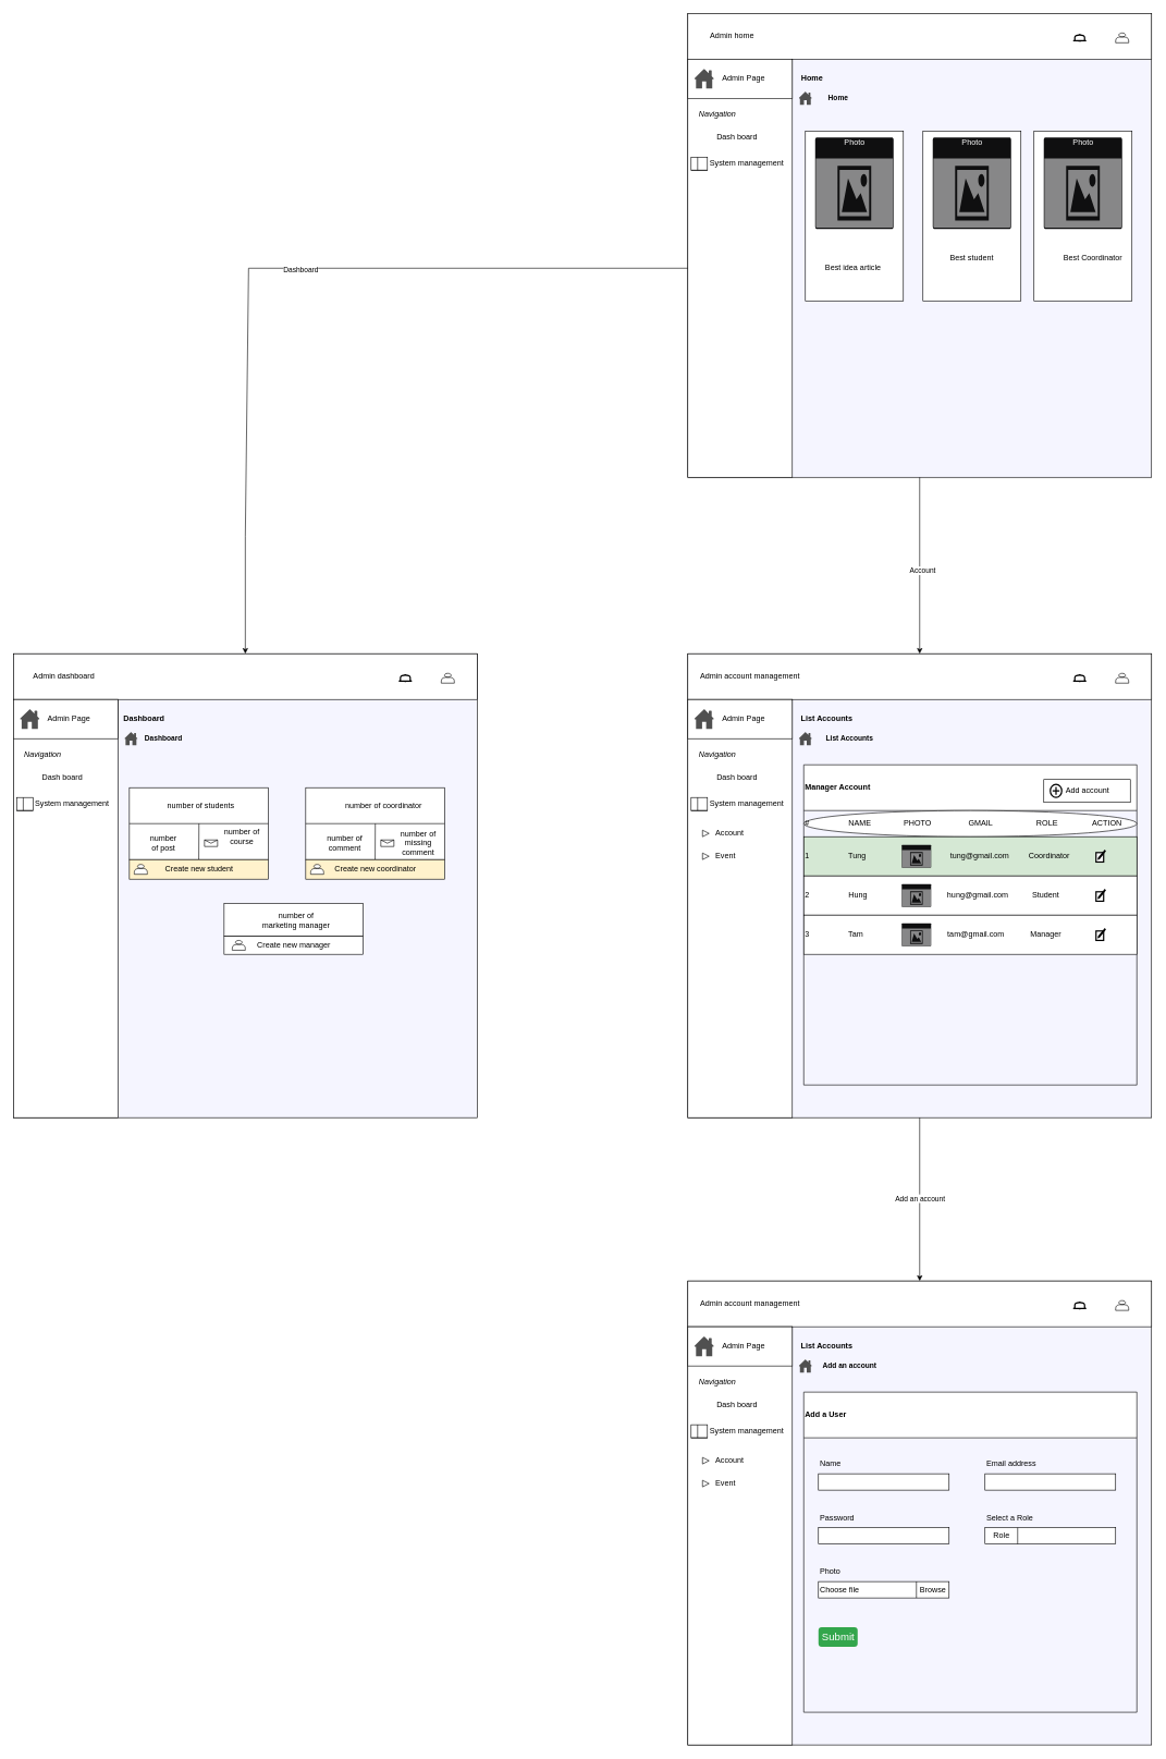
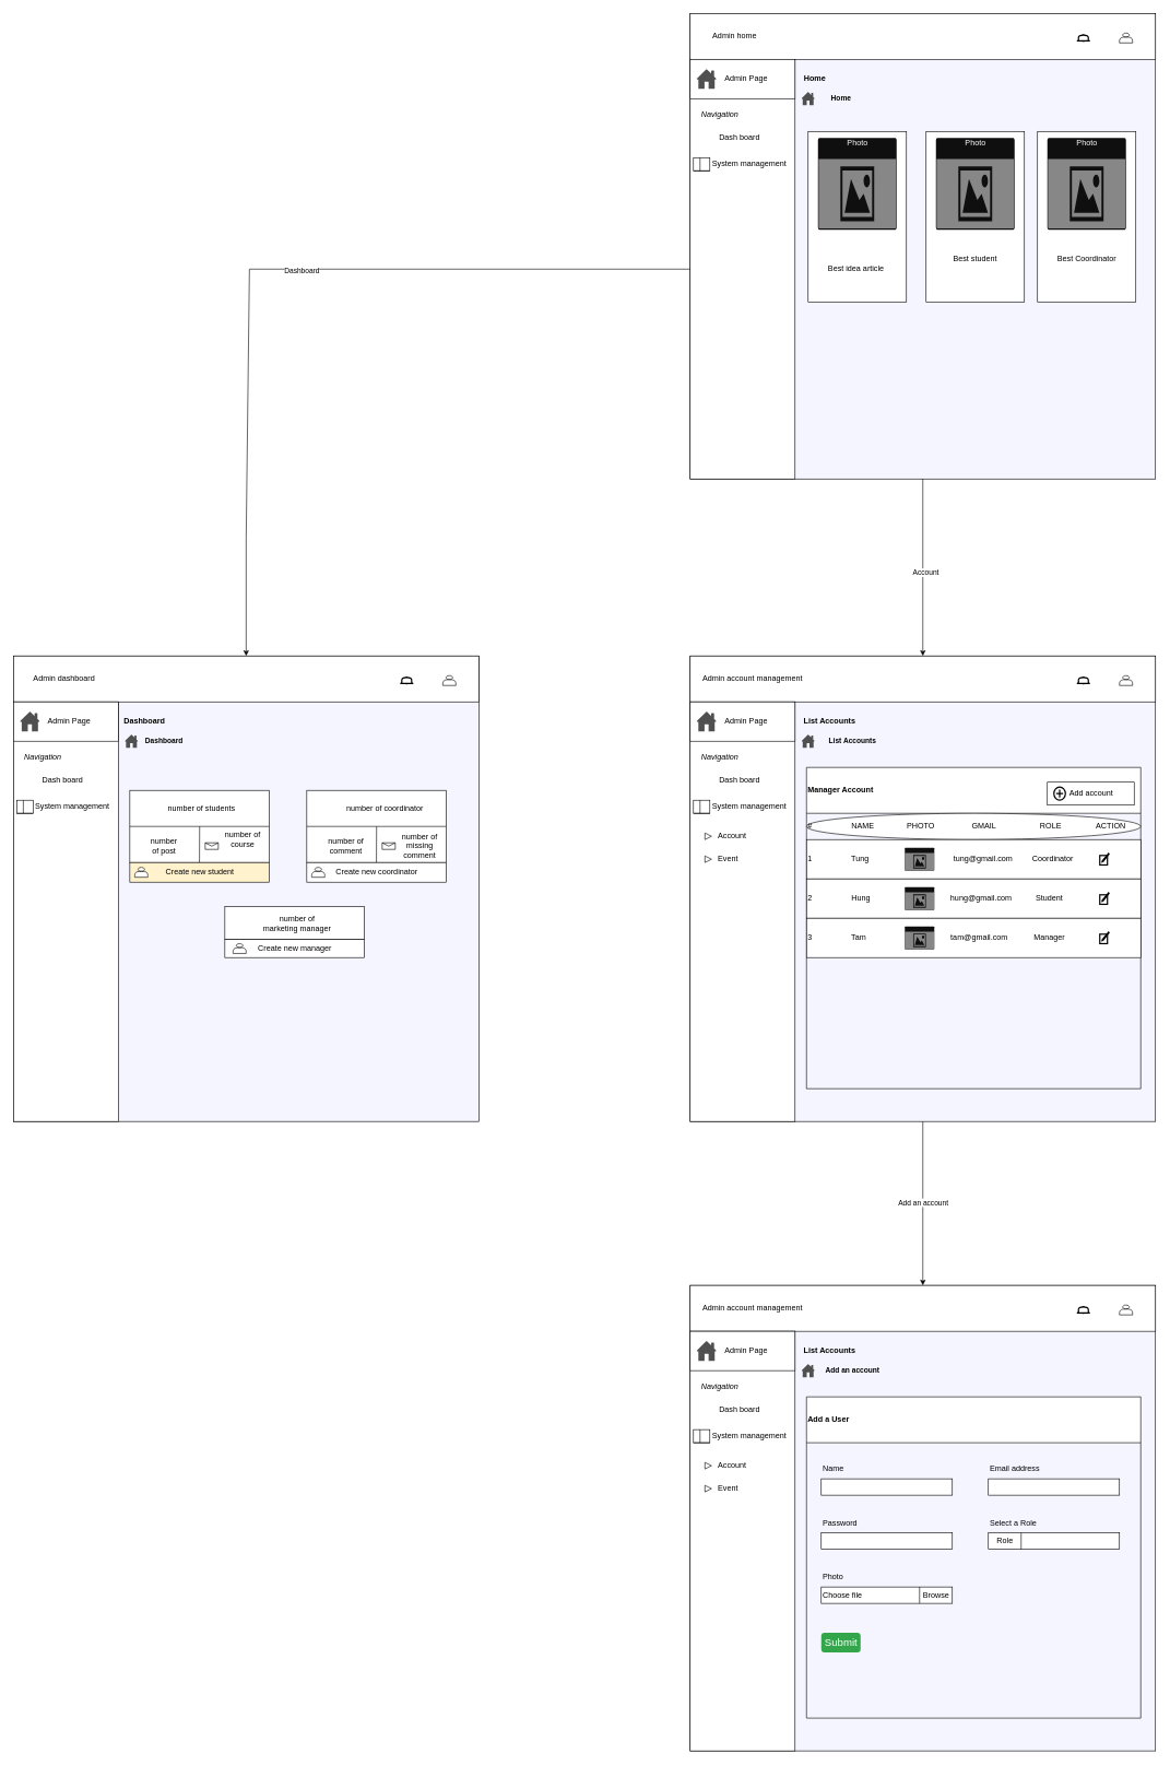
- <mxCell id="25" value="Best Coordinator" style="text;html=1;align=center;verticalAlign=middle;whiteSpace=wrap;rounded=0;" parent="1" vertex="1"><mxGeometry x="1622.5" y="380" width="100" height="30" as="geometry" /></mxCell>
+ <mxCell id="25" value="Best Coordinator" style="text;html=1;align=center;verticalAlign=middle;whiteSpace=wrap;rounded=0;" parent="1" vertex="1"><mxGeometry x="1607.5" y="380" width="100" height="30" as="geometry" /></mxCell>
- <mxCell id="97" value="1&amp;nbsp; &amp;nbsp; &amp;nbsp; &amp;nbsp; &amp;nbsp; &amp;nbsp; &amp;nbsp; &amp;nbsp; &amp;nbsp; Tung&amp;nbsp; &amp;nbsp; &amp;nbsp; &amp;nbsp; &amp;nbsp; &amp;nbsp; &amp;nbsp; &amp;nbsp; &amp;nbsp;PHOTO&amp;nbsp; &amp;nbsp; &amp;nbsp; &amp;nbsp; &amp;nbsp;tung@gmail.com&amp;nbsp; &amp;nbsp; &amp;nbsp; &amp;nbsp; &amp;nbsp;Coordinator" style="rounded=0;whiteSpace=wrap;html=1;align=left;fillColor=#d5e8d4;" parent="1" vertex="1"><mxGeometry x="1230" y="1280" width="510" height="60" as="geometry" /></mxCell>
+ <mxCell id="97" value="1&amp;nbsp; &amp;nbsp; &amp;nbsp; &amp;nbsp; &amp;nbsp; &amp;nbsp; &amp;nbsp; &amp;nbsp; &amp;nbsp; Tung&amp;nbsp; &amp;nbsp; &amp;nbsp; &amp;nbsp; &amp;nbsp; &amp;nbsp; &amp;nbsp; &amp;nbsp; &amp;nbsp;PHOTO&amp;nbsp; &amp;nbsp; &amp;nbsp; &amp;nbsp; &amp;nbsp;tung@gmail.com&amp;nbsp; &amp;nbsp; &amp;nbsp; &amp;nbsp; &amp;nbsp;Coordinator" style="rounded=0;whiteSpace=wrap;html=1;align=left;" parent="1" vertex="1"><mxGeometry x="1230" y="1280" width="510" height="60" as="geometry" /></mxCell>
- <mxCell id="68" value="Create new coordinator" style="rounded=0;whiteSpace=wrap;html=1;fillColor=#fff2cc;" parent="1" vertex="1"><mxGeometry x="467.5" y="1315" width="212.5" height="30" as="geometry" /></mxCell>
+ <mxCell id="68" value="Create new coordinator" style="rounded=0;whiteSpace=wrap;html=1;" parent="1" vertex="1"><mxGeometry x="467.5" y="1315" width="212.5" height="30" as="geometry" /></mxCell>
